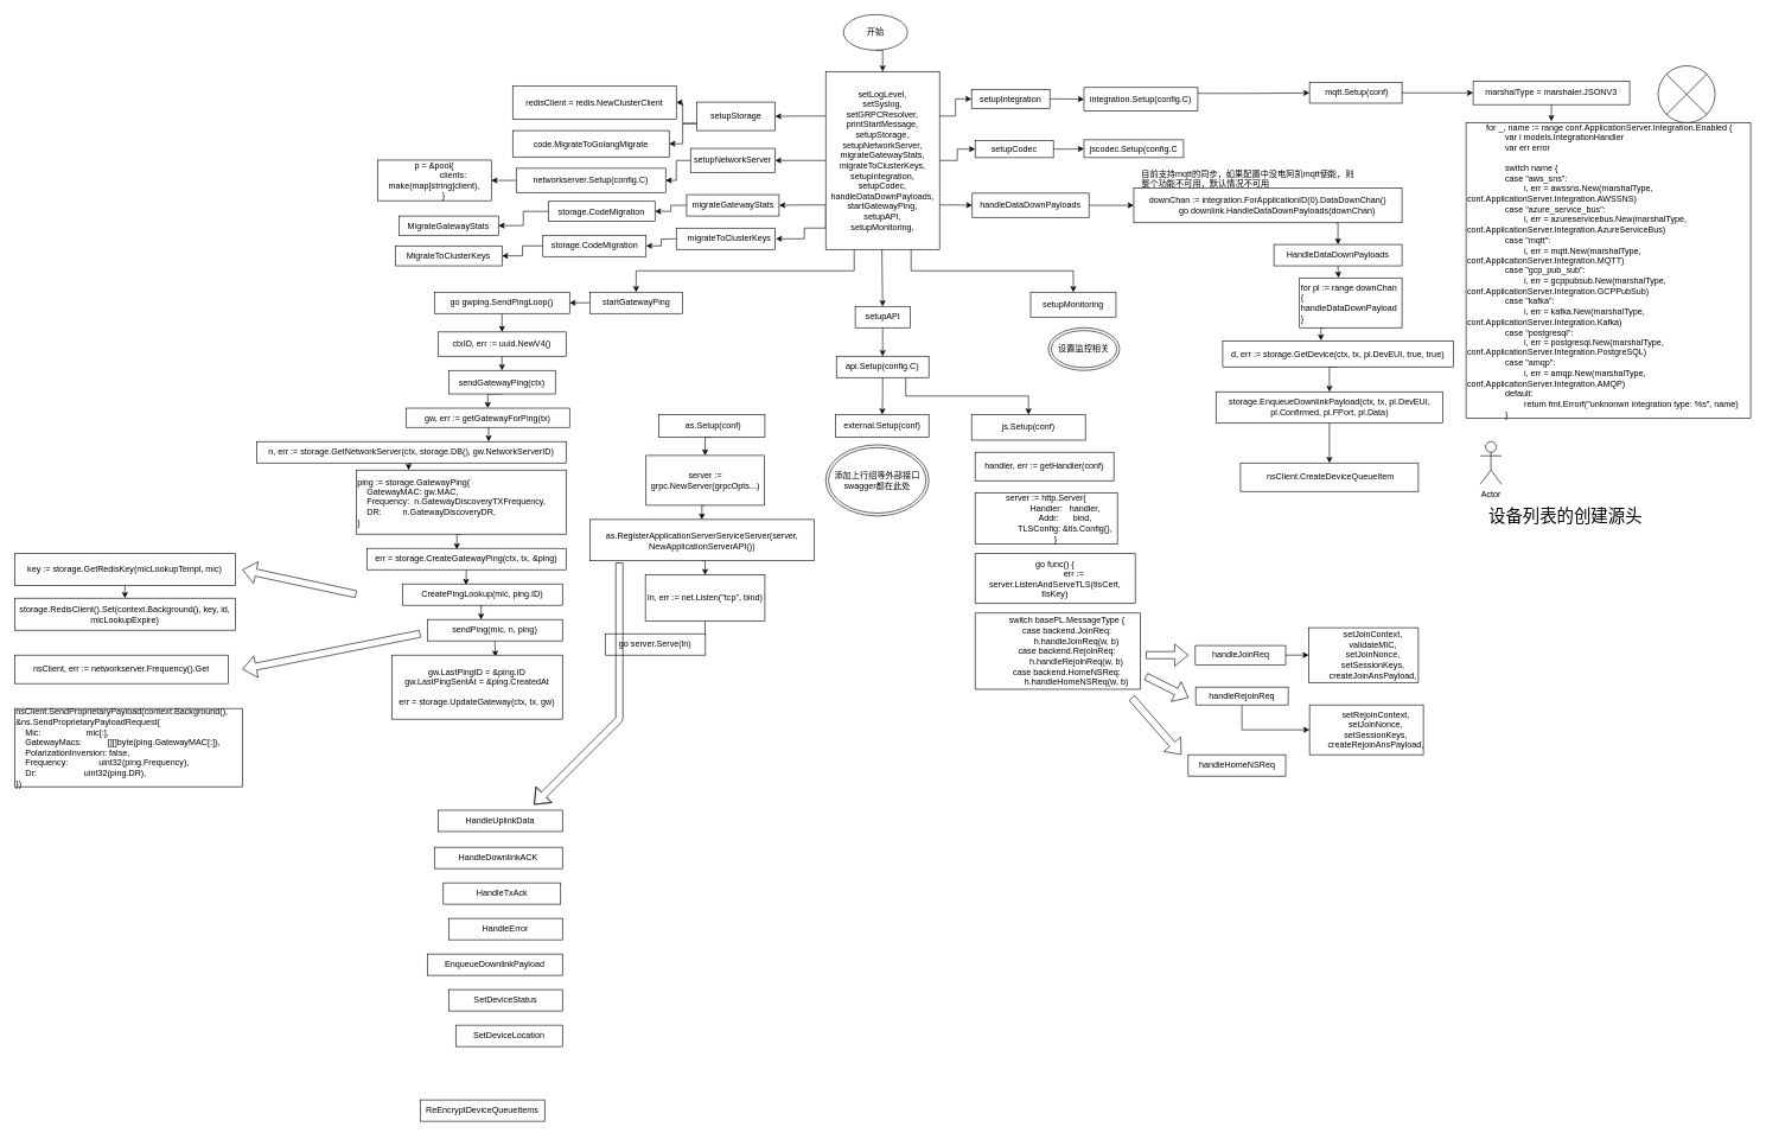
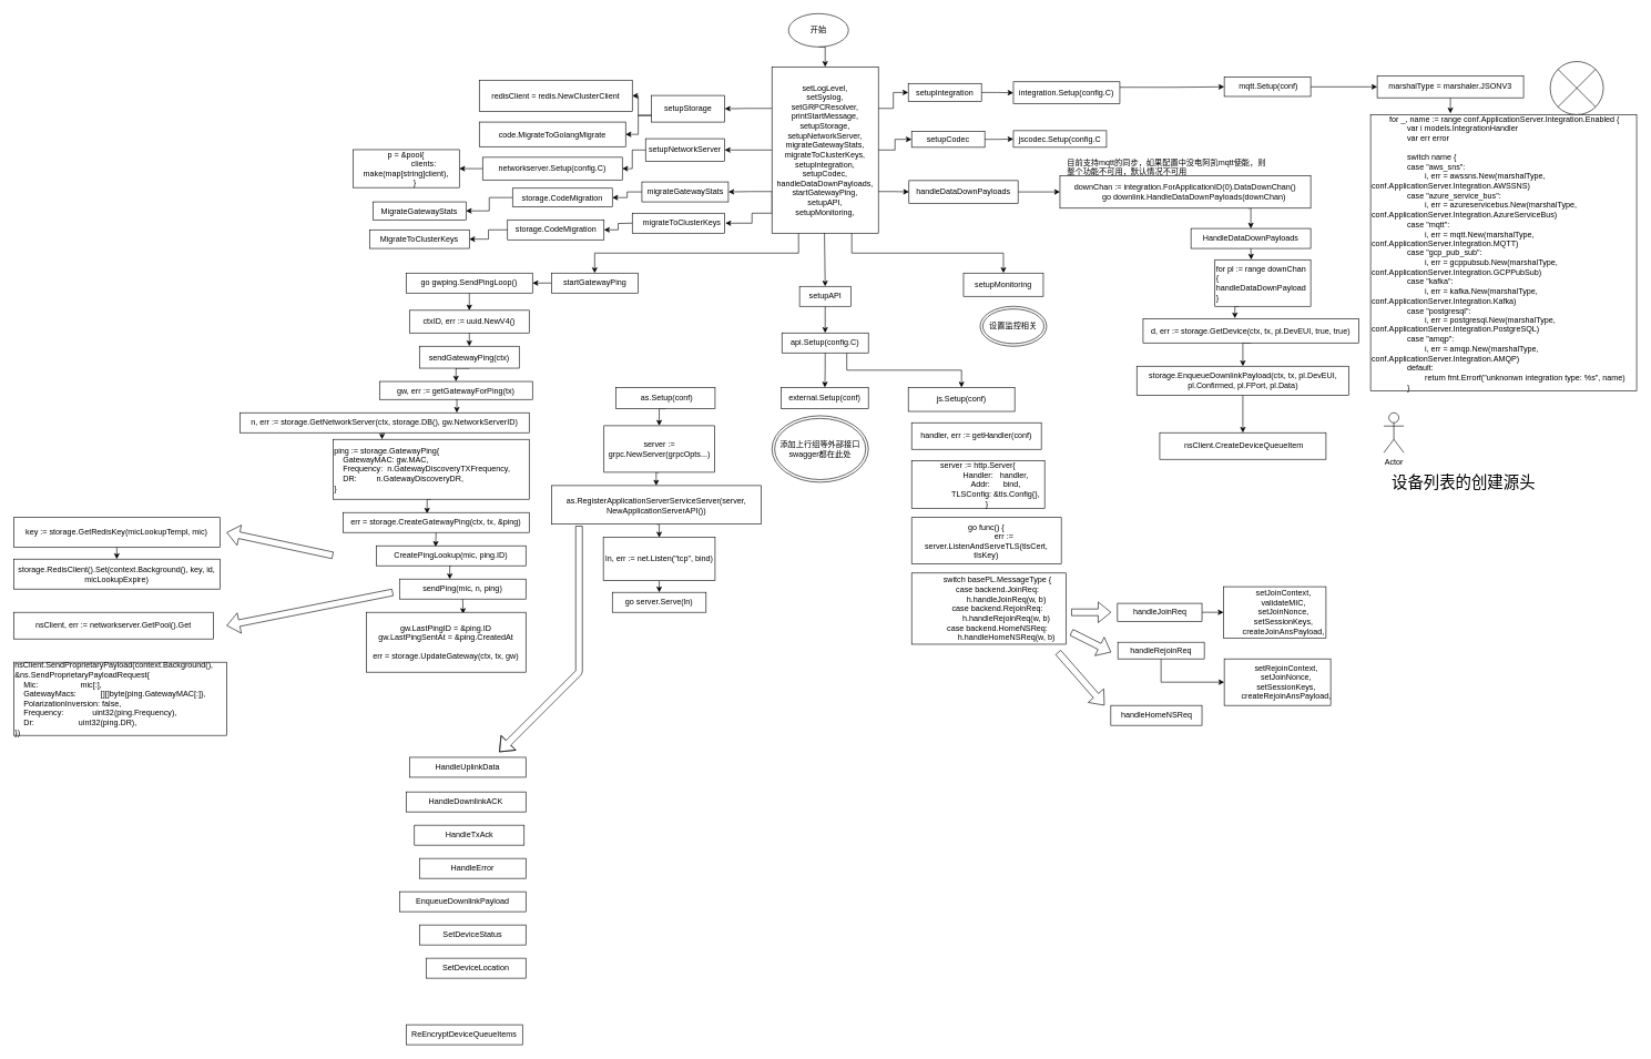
- <mxCell id="106" value="go server.Serve(ln)" style="rounded=0;whiteSpace=wrap;html=1;" parent="1" vertex="1"><mxGeometry x="850" y="890" width="141" height="30" as="geometry" /></mxCell>
+ <mxCell id="106" value="go server.Serve(ln)" style="rounded=0;whiteSpace=wrap;html=1;" parent="1" vertex="1"><mxGeometry x="920" y="890" width="141" height="30" as="geometry" /></mxCell>
- <mxCell id="92" value="nsClient, err := networkserver.Frequency().Get" style="rounded=0;whiteSpace=wrap;html=1;" parent="1" vertex="1"><mxGeometry x="20" y="920" width="300" height="40" as="geometry" /></mxCell>
+ <mxCell id="92" value="nsClient, err := networkserver.GetPool().Get" style="rounded=0;whiteSpace=wrap;html=1;" parent="1" vertex="1"><mxGeometry x="20" y="920" width="300" height="40" as="geometry" /></mxCell>
- <mxCell id="117" value="ReEncryptDeviceQueueItems" style="rounded=0;whiteSpace=wrap;html=1;" parent="1" vertex="1"><mxGeometry x="590" y="1545" width="175" height="30" as="geometry" /></mxCell>
+ <mxCell id="117" value="ReEncryptDeviceQueueItems" style="rounded=0;whiteSpace=wrap;html=1;" parent="1" vertex="1"><mxGeometry x="610" y="1540" width="175" height="30" as="geometry" /></mxCell>
